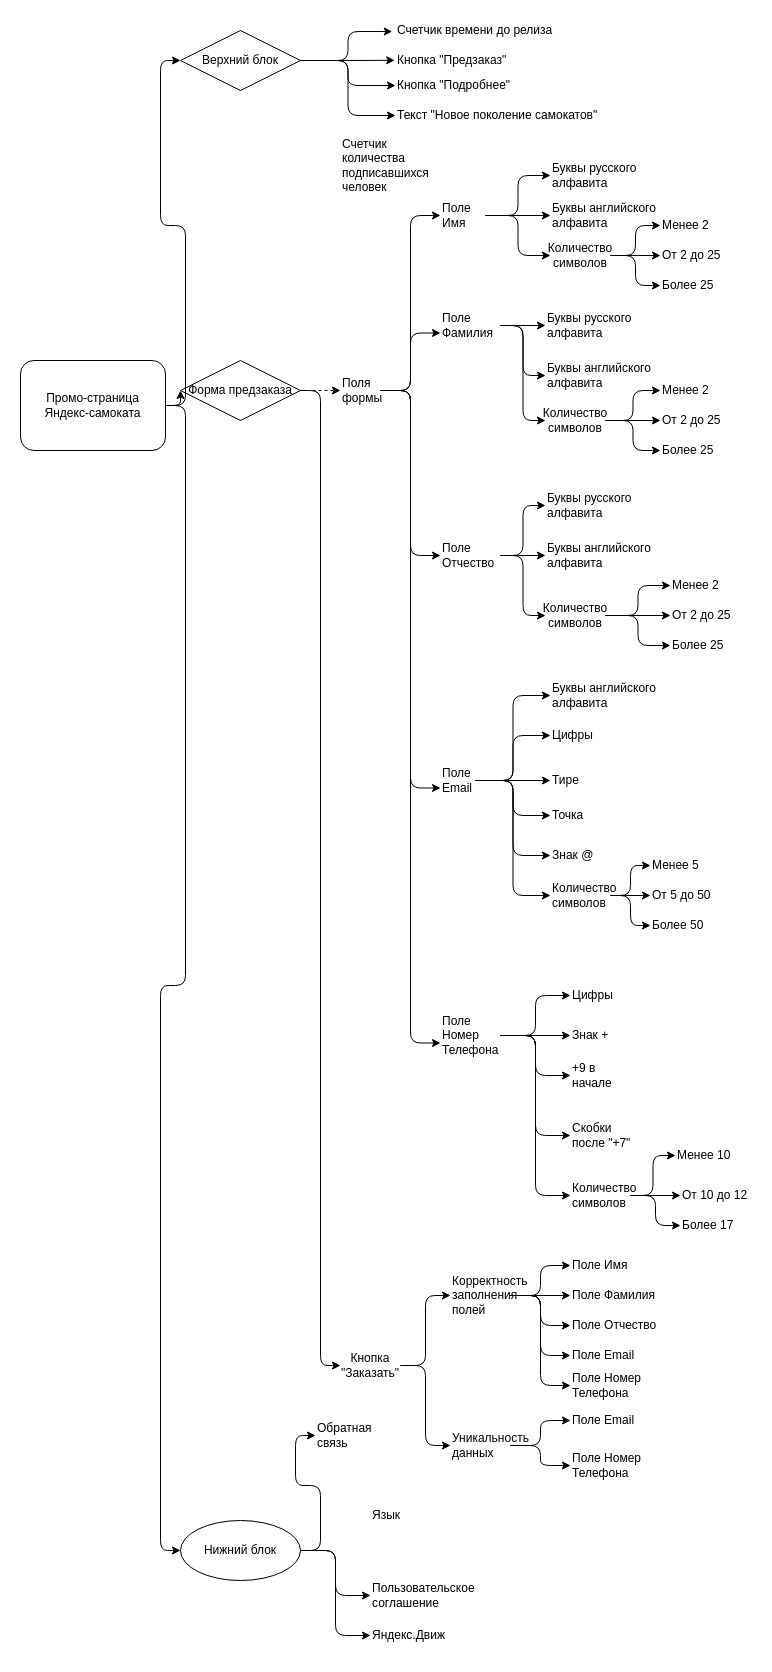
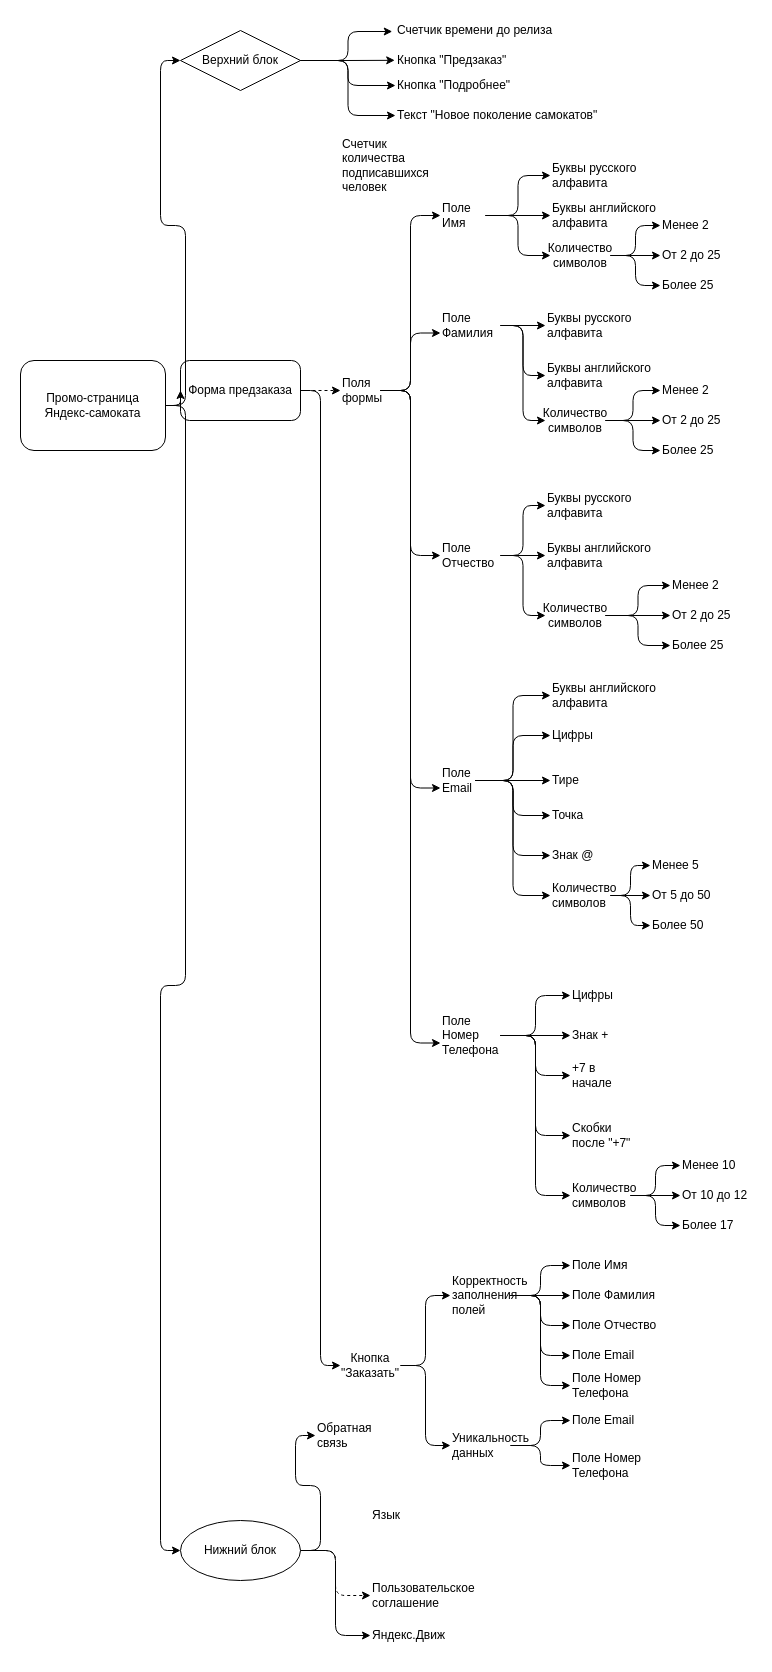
- <mxCell id="9" value="Форма предзаказа" style="rhombus;whiteSpace=wrap;html=1;" parent="1" vertex="1"><mxGeometry x="180" y="360" width="120" height="60" as="geometry" /></mxCell>
+ <mxCell id="9" value="Форма предзаказа" style="rounded=1;whiteSpace=wrap;html=1;" parent="1" vertex="1"><mxGeometry x="180" y="360" width="120" height="60" as="geometry" /></mxCell>
- <mxCell id="69" value="+9 в начале" style="text;html=1;strokeColor=none;fillColor=none;align=left;verticalAlign=middle;whiteSpace=wrap;rounded=0;" parent="1" vertex="1"><mxGeometry x="570" y="1060" width="60" height="30" as="geometry" /></mxCell>
+ <mxCell id="69" value="+7 в начале" style="text;html=1;strokeColor=none;fillColor=none;align=left;verticalAlign=middle;whiteSpace=wrap;rounded=0;" parent="1" vertex="1"><mxGeometry x="570" y="1060" width="60" height="30" as="geometry" /></mxCell>
- <mxCell id="109" value="Менее 10" style="text;html=1;strokeColor=none;fillColor=none;align=left;verticalAlign=middle;whiteSpace=wrap;rounded=0;" parent="1" vertex="1"><mxGeometry x="675" y="1140" width="60" height="30" as="geometry" /></mxCell>
+ <mxCell id="109" value="Менее 10" style="text;html=1;strokeColor=none;fillColor=none;align=left;verticalAlign=middle;whiteSpace=wrap;rounded=0;" parent="1" vertex="1"><mxGeometry x="680" y="1150" width="60" height="30" as="geometry" /></mxCell>
- <mxCell id="11" style="edgeStyle=orthogonalEdgeStyle;rounded=1;orthogonalLoop=1;jettySize=auto;html=1;exitX=1;exitY=0.5;exitDx=0;exitDy=0;entryX=0;entryY=0.5;entryDx=0;entryDy=0;" parent="1" source="13" target="34" edge="1"><mxGeometry relative="1" as="geometry" /></mxCell>
+ <mxCell id="11" style="edgeStyle=orthogonalEdgeStyle;rounded=1;orthogonalLoop=1;jettySize=auto;html=1;exitX=1;exitY=0.5;exitDx=0;exitDy=0;entryX=0;entryY=0.5;entryDx=0;entryDy=0;dashed=1;" parent="1" source="13" target="34" edge="1"><mxGeometry relative="1" as="geometry" /></mxCell>
